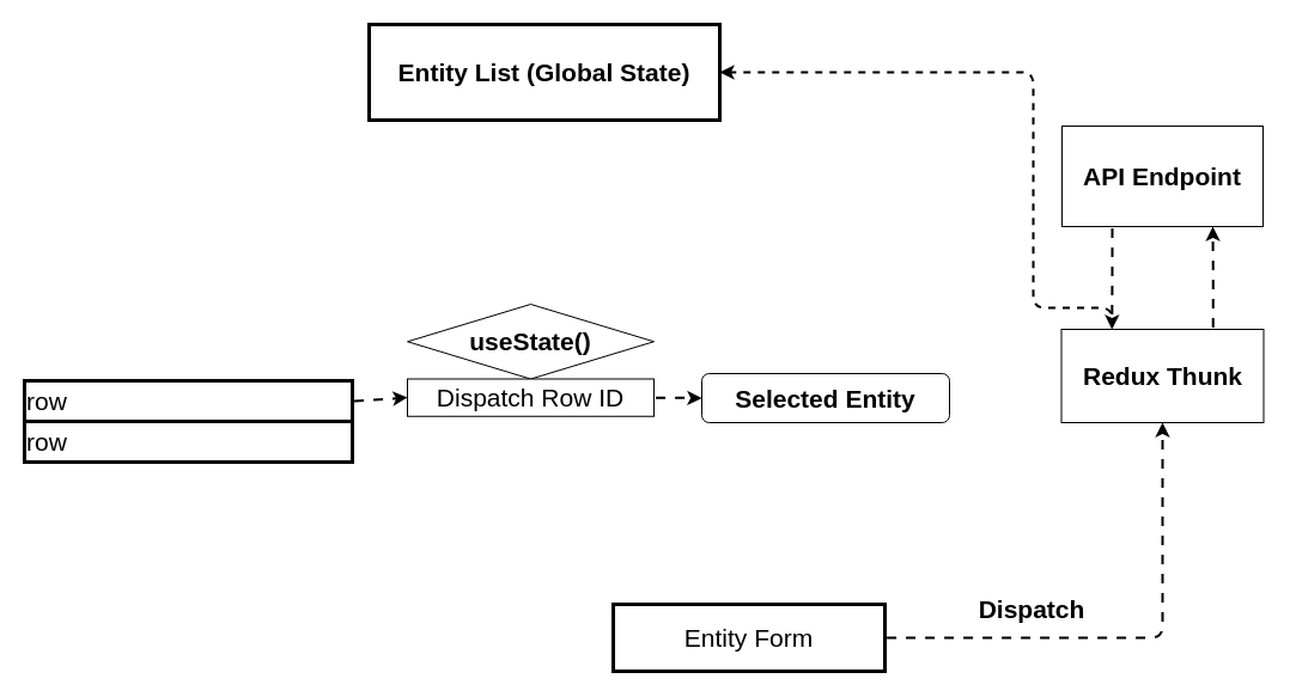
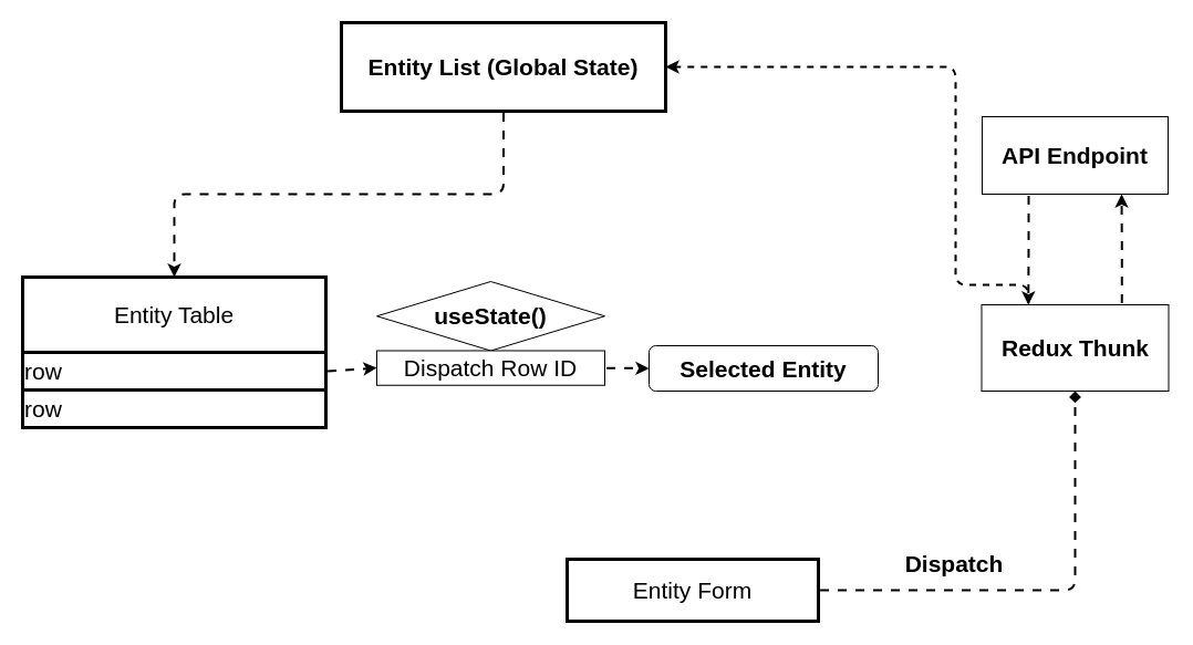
- <mxCell id="20" value="&lt;font style=&quot;color: light-dark(rgb(0, 0, 0), rgb(0, 0, 0));&quot;&gt;API Endpoint&lt;/font&gt;" style="rounded=0;whiteSpace=wrap;html=1;fillColor=light-dark(#FFFFFF,#FFFFFF);strokeColor=light-dark(#000000,#000000);strokeWidth=1;fontColor=light-dark(#000000,#000000);fontSize=21;labelBorderColor=none;fontStyle=1" parent="1" vertex="1"><mxGeometry x="887" y="105" width="168" height="84" as="geometry" /></mxCell>
+ <mxCell id="20" value="&lt;font style=&quot;color: light-dark(rgb(0, 0, 0), rgb(0, 0, 0));&quot;&gt;API Endpoint&lt;/font&gt;" style="rounded=0;whiteSpace=wrap;html=1;fillColor=light-dark(#FFFFFF,#FFFFFF);strokeColor=light-dark(#000000,#000000);strokeWidth=1;fontColor=light-dark(#000000,#000000);fontSize=21;labelBorderColor=none;fontStyle=1" parent="1" vertex="1"><mxGeometry x="887" y="105" width="168" height="70" as="geometry" /></mxCell>
+ <mxCell id="2" style="edgeStyle=orthogonalEdgeStyle;html=1;exitX=0.5;exitY=1;exitDx=0;exitDy=0;entryX=0.5;entryY=0;entryDx=0;entryDy=0;flowAnimation=1;strokeWidth=2;fontSize=21;" parent="1" source="3" target="5" edge="1"><mxGeometry relative="1" as="geometry" /></mxCell>
+ <mxCell id="5" value="&lt;font style=&quot;font-weight: normal; color: light-dark(rgb(0, 0, 0), rgb(0, 0, 0));&quot;&gt;Entity Table&lt;/font&gt;" style="rounded=0;whiteSpace=wrap;html=1;fillColor=light-dark(#FFFFFF,#FFFFFF);strokeColor=light-dark(#000000,#000000);strokeWidth=3;fontColor=light-dark(#000000,#000000);fontSize=21;labelBorderColor=none;fontStyle=1" parent="4" vertex="1"><mxGeometry width="274" height="68" as="geometry" /></mxCell>
- <mxCell id="8" style="edgeStyle=orthogonalEdgeStyle;html=1;exitX=1;exitY=0.5;exitDx=0;exitDy=0;entryX=0.5;entryY=1;entryDx=0;entryDy=0;flowAnimation=1;strokeWidth=2;fontSize=21;" parent="1" source="9" target="18" edge="1"><mxGeometry relative="1" as="geometry" /></mxCell>
+ <mxCell id="8" style="edgeStyle=orthogonalEdgeStyle;html=1;exitX=1;exitY=0.5;exitDx=0;exitDy=0;entryX=0.5;entryY=1;entryDx=0;entryDy=0;flowAnimation=1;strokeWidth=2;fontSize=21;endArrow=diamond;" parent="1" source="9" target="18" edge="1"><mxGeometry relative="1" as="geometry" /></mxCell>
